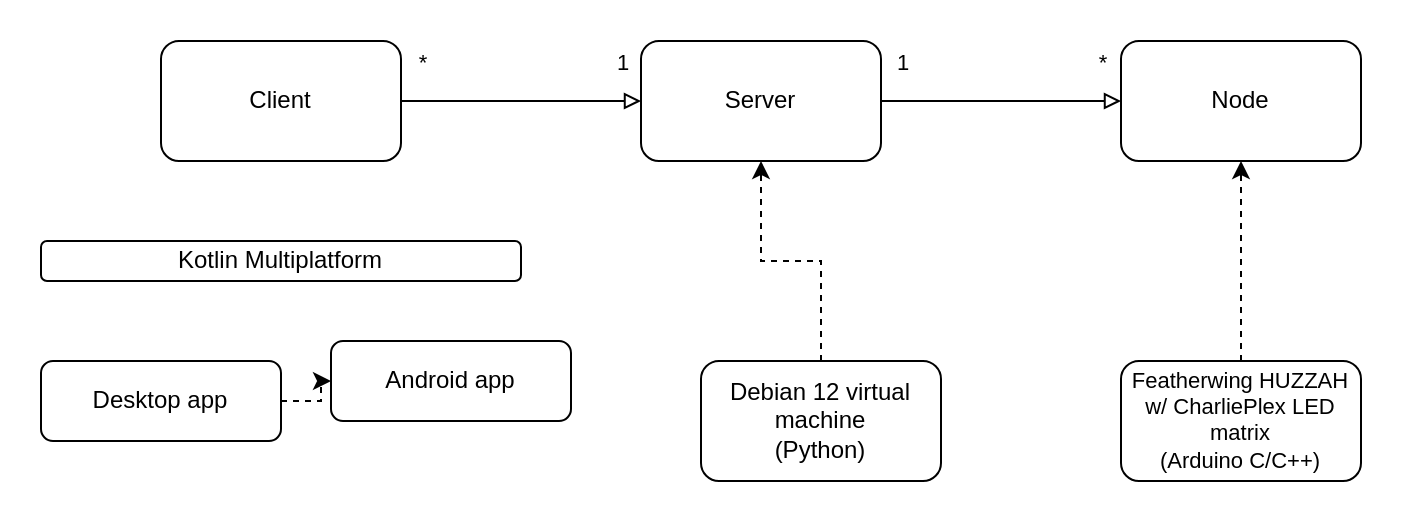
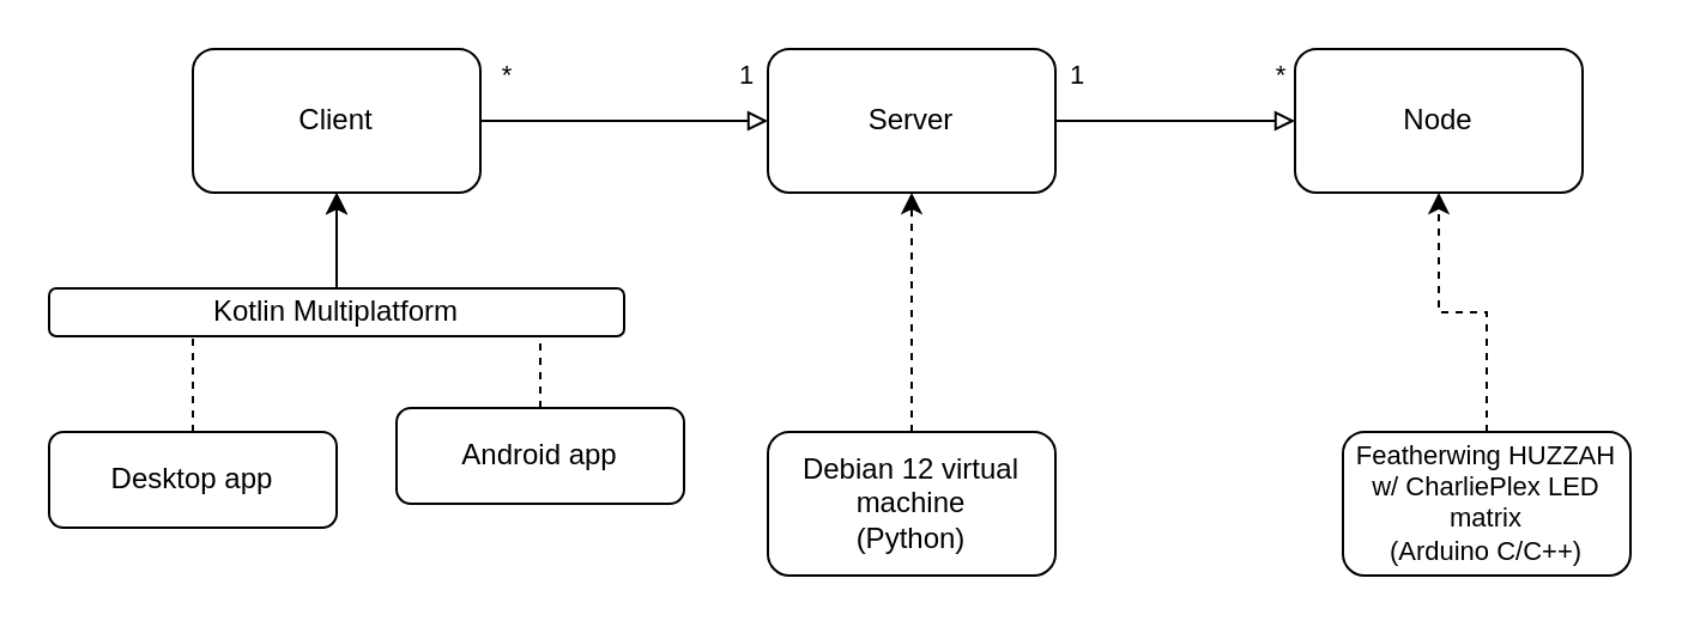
- <mxCell id="10" value="Node" style="rounded=1;whiteSpace=wrap;html=1;" vertex="1" parent="1"><mxGeometry x="560" y="20" width="120" height="60" as="geometry" /></mxCell>
+ <mxCell id="10" value="Node" style="rounded=1;whiteSpace=wrap;html=1;" vertex="1" parent="1"><mxGeometry x="540" y="20" width="120" height="60" as="geometry" /></mxCell>
+ <mxCell id="11" style="edgeStyle=orthogonalEdgeStyle;rounded=0;orthogonalLoop=1;jettySize=auto;html=1;dashed=1;" edge="1" parent="1" source="12" target="5"><mxGeometry relative="1" as="geometry" /></mxCell>
- <mxCell id="17" style="edgeStyle=orthogonalEdgeStyle;rounded=0;orthogonalLoop=1;jettySize=auto;html=1;dashed=1;" edge="1" parent="1" source="18" target="12"><mxGeometry relative="1" as="geometry" /></mxCell>
+ <mxCell id="17" style="edgeStyle=orthogonalEdgeStyle;rounded=0;orthogonalLoop=1;jettySize=auto;html=1;dashed=1;" edge="1" parent="1" source="18" target="5"><mxGeometry relative="1" as="geometry" /></mxCell>
- <mxCell id="14" value="&lt;div&gt;Debian 12 virtual machine&lt;/div&gt;(Python)" style="rounded=1;whiteSpace=wrap;html=1;" vertex="1" parent="1"><mxGeometry x="350" y="180" width="120" height="60" as="geometry" /></mxCell>
+ <mxCell id="14" value="&lt;div&gt;Debian 12 virtual machine&lt;/div&gt;(Python)" style="rounded=1;whiteSpace=wrap;html=1;" vertex="1" parent="1"><mxGeometry x="320" y="180" width="120" height="60" as="geometry" /></mxCell>
